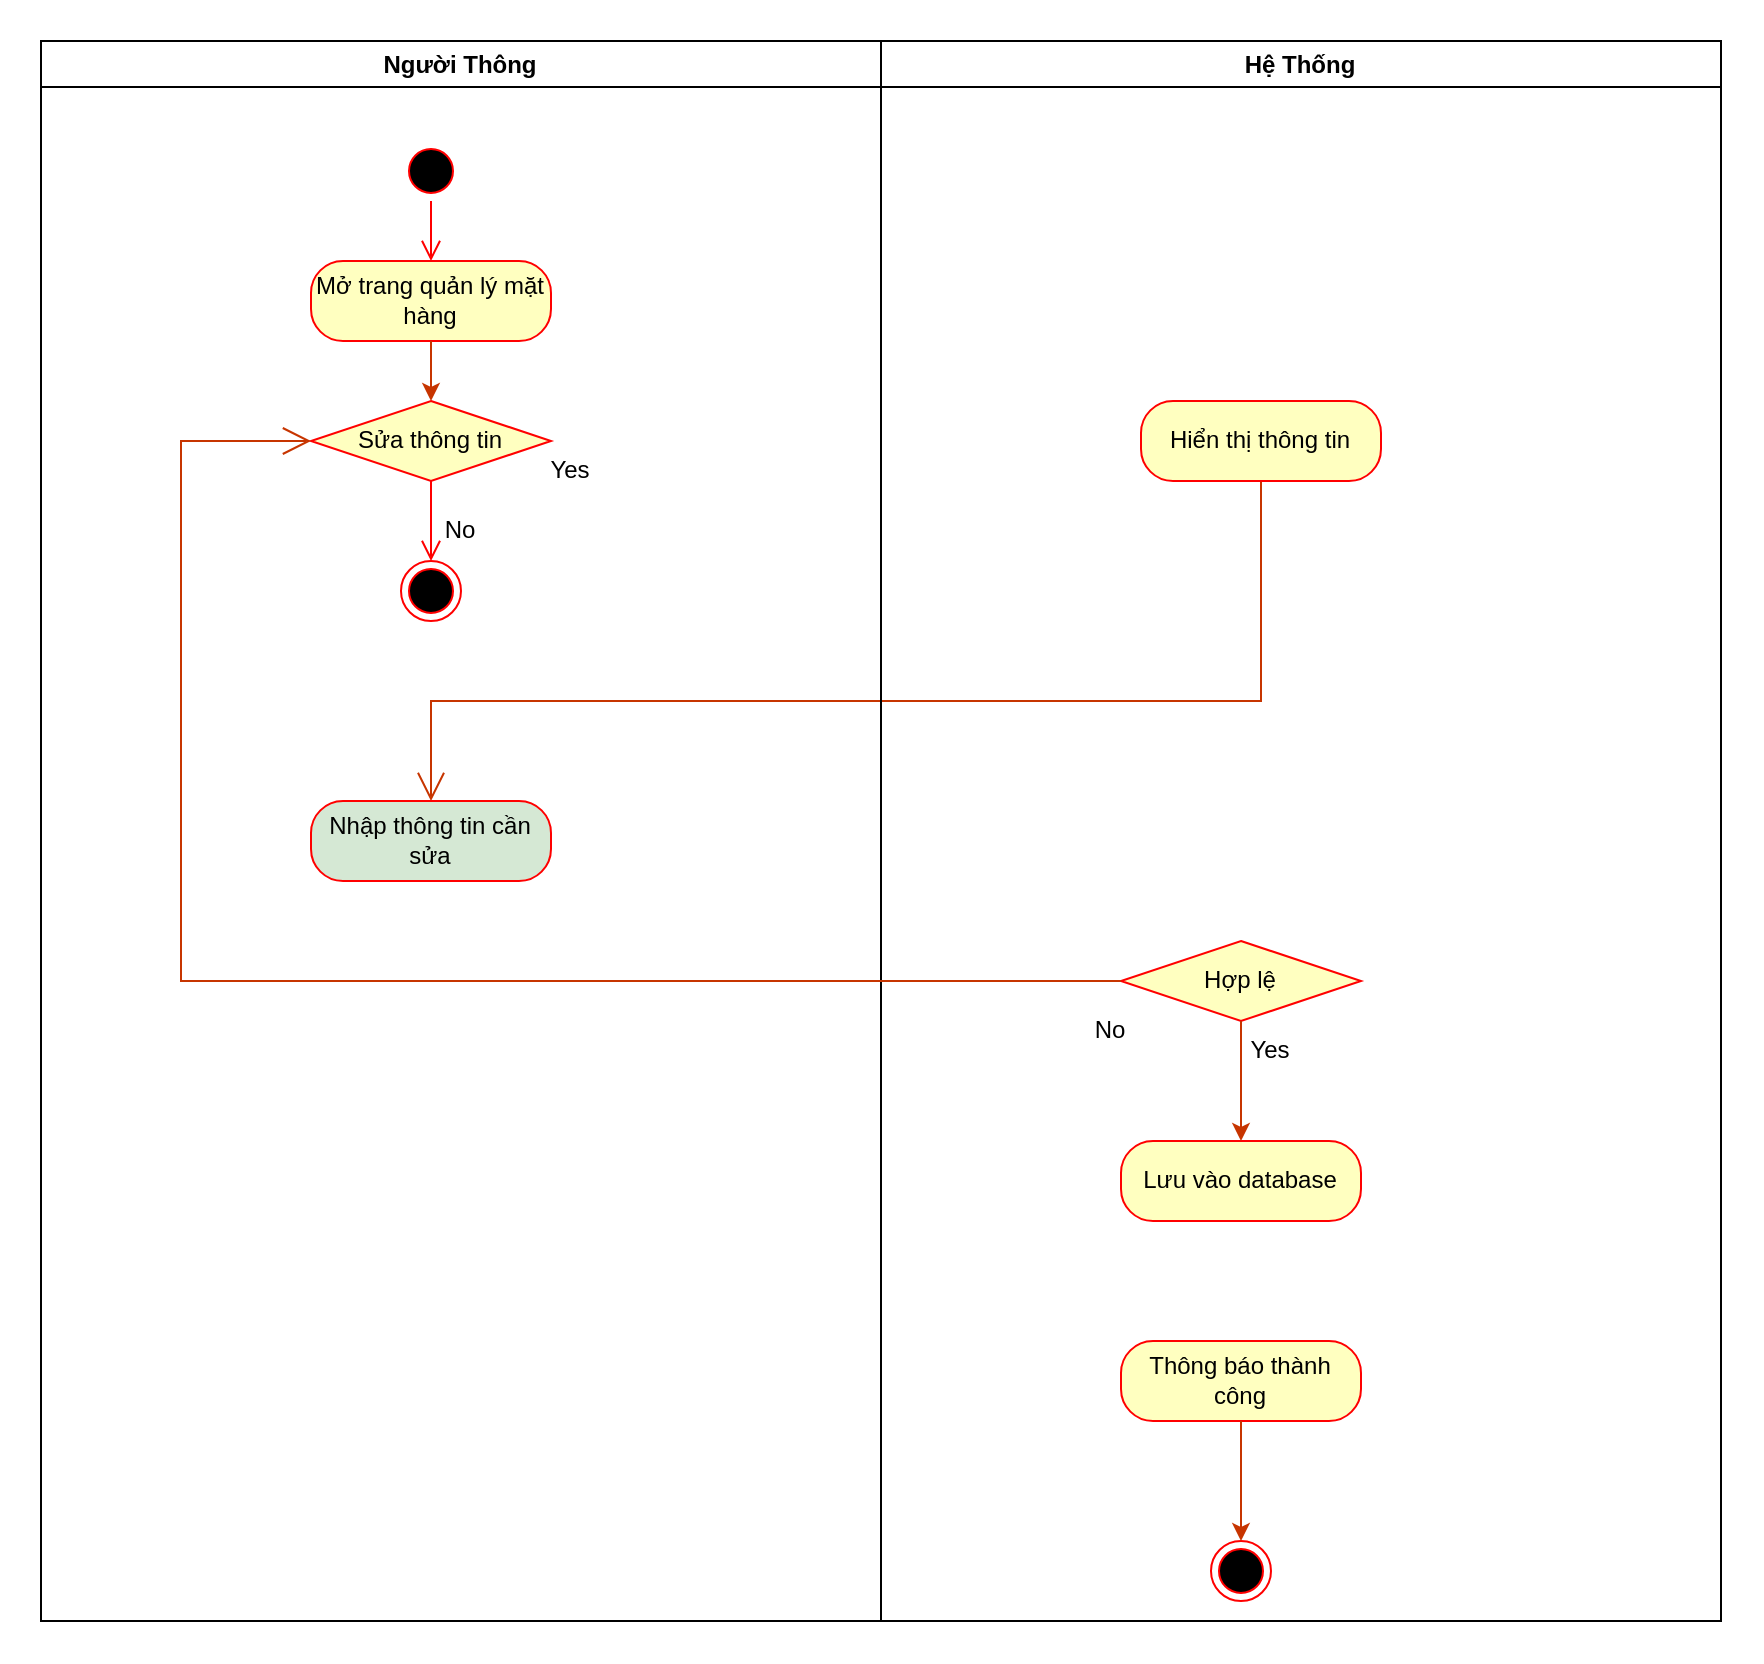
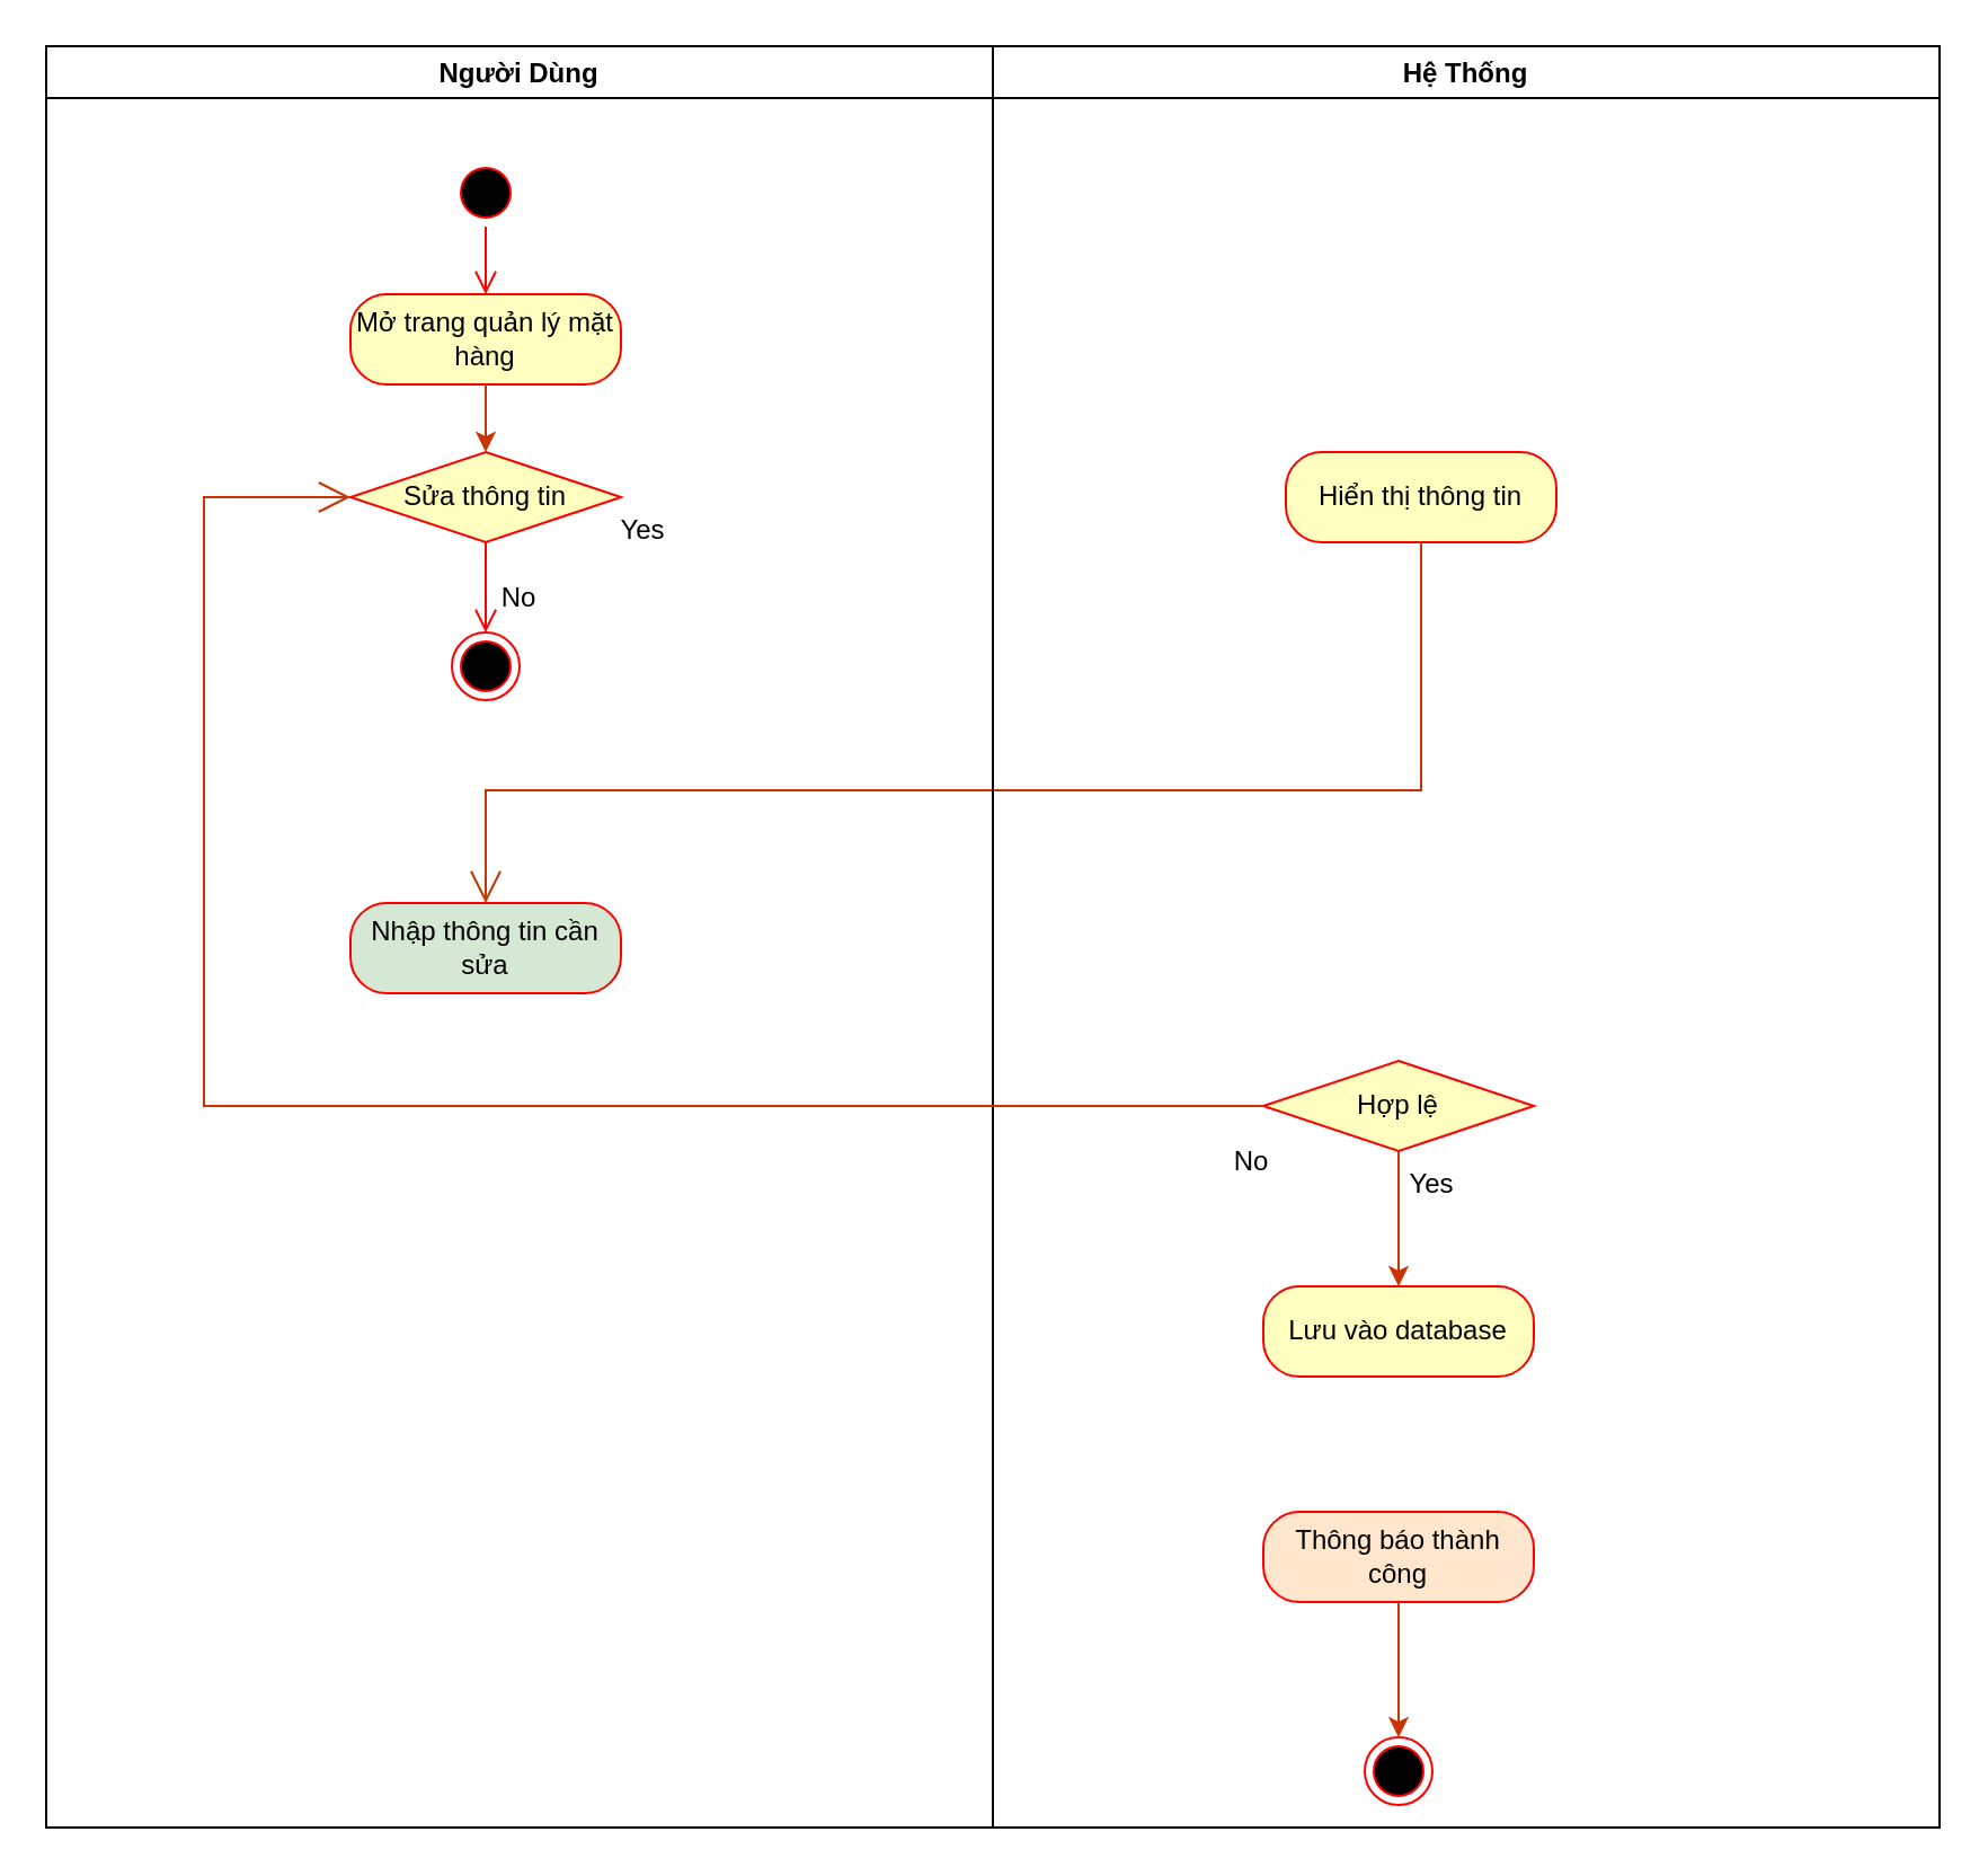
- <mxCell id="3" value="Người Thông" style="swimlane;" parent="1" vertex="1"><mxGeometry x="20" y="20" width="420" height="790" as="geometry" /></mxCell>
+ <mxCell id="3" value="Người Dùng" style="swimlane;" parent="1" vertex="1"><mxGeometry x="20" y="20" width="420" height="790" as="geometry" /></mxCell>
- <mxCell id="20" value="Thông báo thành công" style="rounded=1;whiteSpace=wrap;html=1;arcSize=40;fontColor=#000000;fillColor=#ffffc0;strokeColor=#ff0000;" parent="14" vertex="1"><mxGeometry x="120" y="650" width="120" height="40" as="geometry" /></mxCell>
+ <mxCell id="20" value="Thông báo thành công" style="rounded=1;whiteSpace=wrap;html=1;arcSize=40;fontColor=#000000;fillColor=#ffe6cc;strokeColor=#ff0000;" parent="14" vertex="1"><mxGeometry x="120" y="650" width="120" height="40" as="geometry" /></mxCell>
